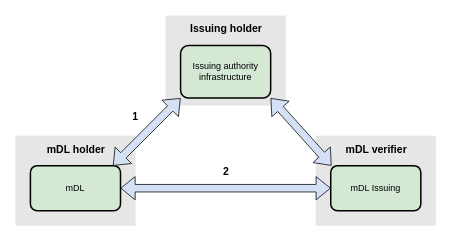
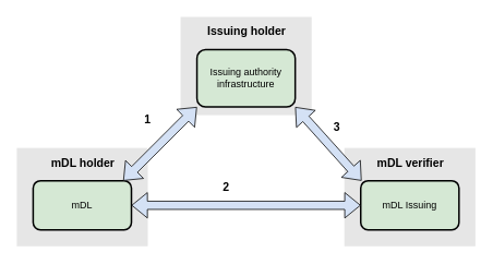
- <mxCell id="15" value="&lt;span style=&quot;font-size: 14px;&quot;&gt;&lt;b&gt;1&lt;/b&gt;&lt;/span&gt;" style="text;strokeColor=none;align=center;fillColor=none;html=1;verticalAlign=middle;whiteSpace=wrap;rounded=0;" vertex="1" parent="1"><mxGeometry x="150" y="140" width="60" height="30" as="geometry" /></mxCell>
+ <mxCell id="15" value="&lt;span style=&quot;font-size: 14px;&quot;&gt;&lt;b&gt;1&lt;/b&gt;&lt;/span&gt;" style="text;strokeColor=none;align=center;fillColor=none;html=1;verticalAlign=middle;whiteSpace=wrap;rounded=0;" vertex="1" parent="1"><mxGeometry x="150" y="130" width="60" height="30" as="geometry" /></mxCell>
+ <mxCell id="16" value="&lt;span style=&quot;font-size: 14px;&quot;&gt;&lt;b&gt;3&lt;/b&gt;&lt;/span&gt;" style="text;strokeColor=none;align=center;fillColor=none;html=1;verticalAlign=middle;whiteSpace=wrap;rounded=0;" vertex="1" parent="1"><mxGeometry x="381" y="140" width="60" height="30" as="geometry" /></mxCell>
- <mxCell id="14" value="&lt;font style=&quot;font-size: 14px;&quot;&gt;&lt;b&gt;2&lt;/b&gt;&lt;/font&gt;" style="text;strokeColor=none;align=center;fillColor=none;html=1;verticalAlign=middle;whiteSpace=wrap;rounded=0;" vertex="1" parent="1"><mxGeometry x="271" y="213" width="60" height="30" as="geometry" /></mxCell>
+ <mxCell id="14" value="&lt;font style=&quot;font-size: 14px;&quot;&gt;&lt;b&gt;2&lt;/b&gt;&lt;/font&gt;" style="text;strokeColor=none;align=center;fillColor=none;html=1;verticalAlign=middle;whiteSpace=wrap;rounded=0;" vertex="1" parent="1"><mxGeometry x="246" y="213" width="60" height="30" as="geometry" /></mxCell>
